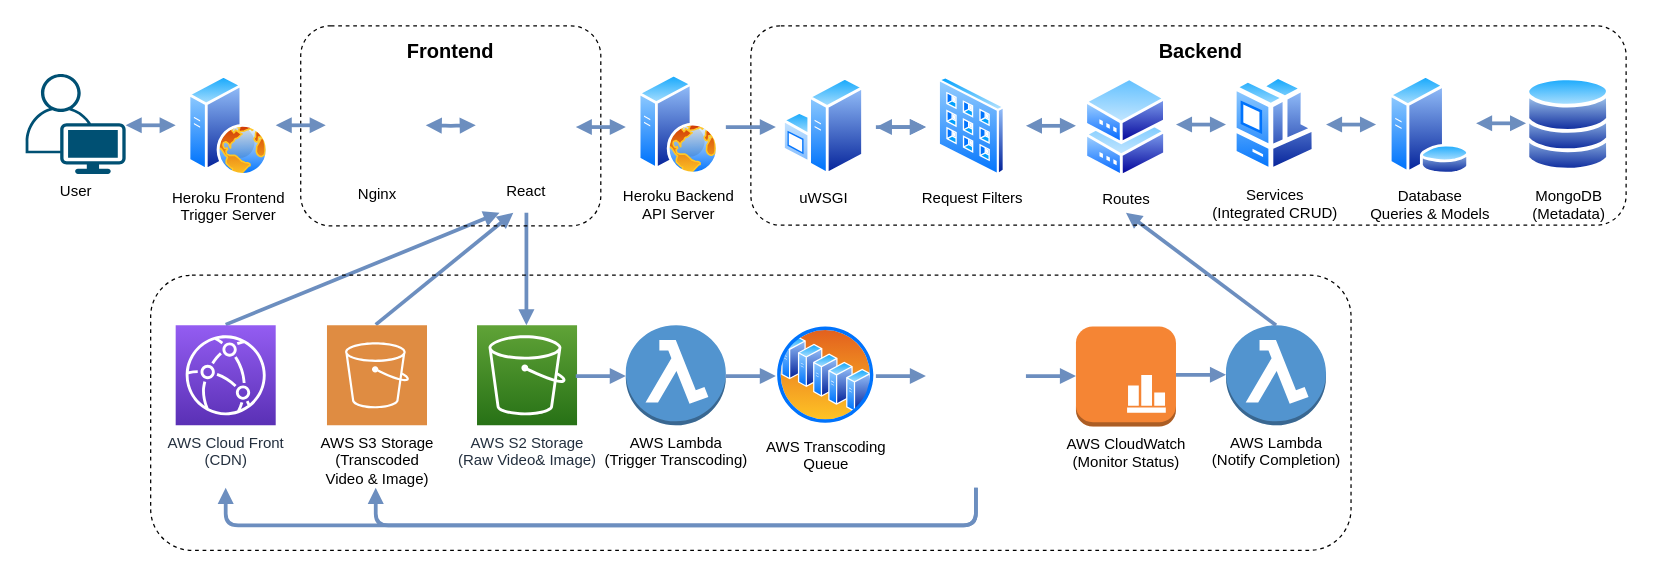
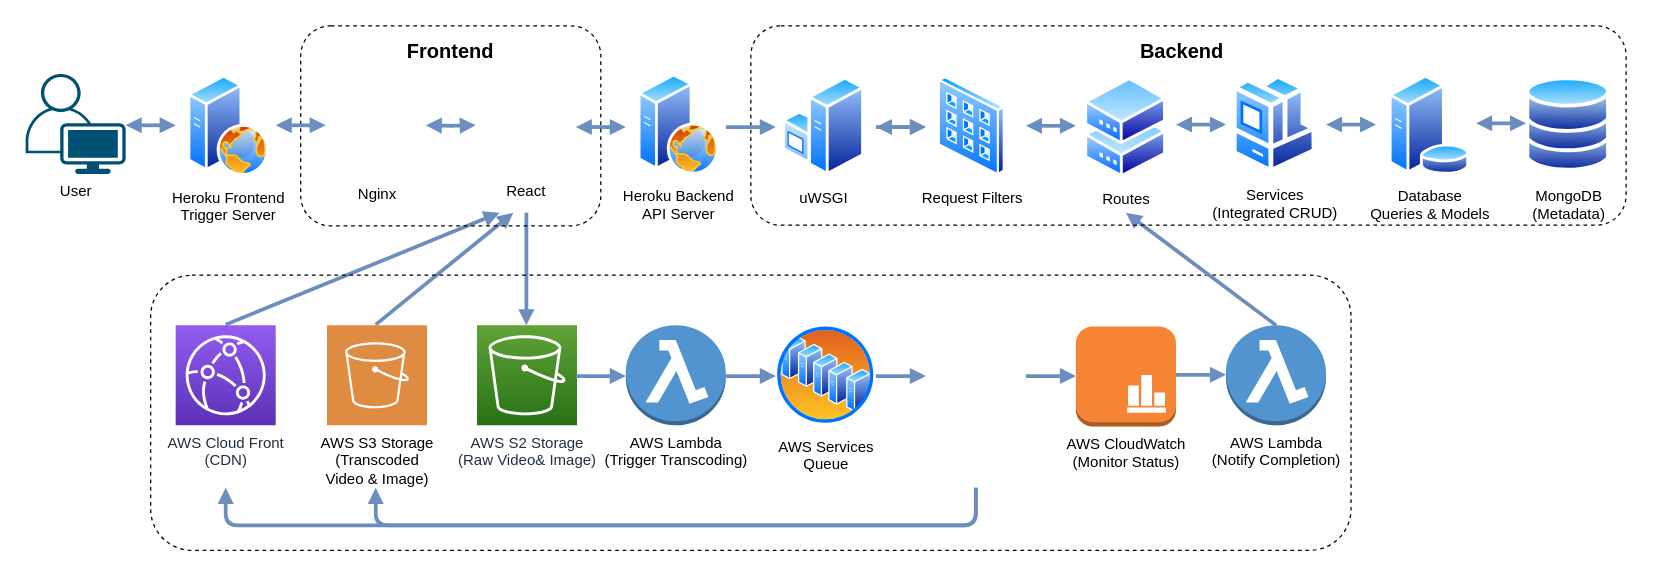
- <mxCell id="42" value="&lt;font style=&quot;font-size: 16px&quot;&gt;Backend&lt;/font&gt;" style="text;html=1;strokeColor=none;fillColor=none;align=center;verticalAlign=middle;whiteSpace=wrap;rounded=0;dashed=1;fontStyle=1;strokeWidth=5;" vertex="1" parent="1"><mxGeometry x="930" y="29.5" width="60" height="20" as="geometry" /></mxCell>
+ <mxCell id="42" value="&lt;font style=&quot;font-size: 16px&quot;&gt;Backend&lt;/font&gt;" style="text;html=1;strokeColor=none;fillColor=none;align=center;verticalAlign=middle;whiteSpace=wrap;rounded=0;dashed=1;fontStyle=1;strokeWidth=5;" vertex="1" parent="1"><mxGeometry x="915" y="29.5" width="60" height="20" as="geometry" /></mxCell>
- <mxCell id="13" value="AWS Transcoding&lt;br&gt;Queue" style="aspect=fixed;perimeter=ellipsePerimeter;html=1;align=center;shadow=0;dashed=0;spacingTop=3;image;image=img/lib/active_directory/server_farm.svg;" vertex="1" parent="12"><mxGeometry x="500" y="40" width="80" height="80" as="geometry" /></mxCell>
+ <mxCell id="13" value="AWS Services&lt;br&gt;Queue" style="aspect=fixed;perimeter=ellipsePerimeter;html=1;align=center;shadow=0;dashed=0;spacingTop=3;image;image=img/lib/active_directory/server_farm.svg;" vertex="1" parent="12"><mxGeometry x="500" y="40" width="80" height="80" as="geometry" /></mxCell>
